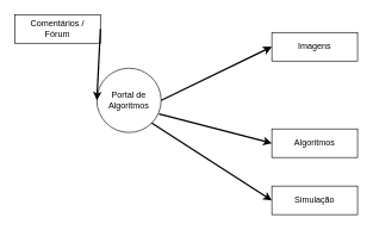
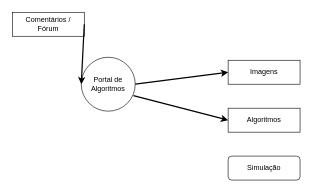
- <mxCell id="5" value="&lt;div&gt;Imagens&lt;/div&gt;" style="rounded=0;whiteSpace=wrap;html=1;" vertex="1" parent="1"><mxGeometry x="380" y="45" width="120" height="40" as="geometry" /></mxCell>
+ <mxCell id="5" value="&lt;div&gt;Imagens&lt;/div&gt;" style="rounded=0;whiteSpace=wrap;html=1;" vertex="1" parent="1"><mxGeometry x="380" y="100" width="120" height="40" as="geometry" /></mxCell>
- <mxCell id="10" value="" style="endArrow=classic;html=1;targetPerimeterSpacing=0;strokeWidth=2;entryX=0;entryY=0.5;entryDx=0;entryDy=0;exitX=1;exitY=1;exitDx=0;exitDy=0;" edge="1" parent="1" source="2" target="7"><mxGeometry width="50" height="50" relative="1" as="geometry"><mxPoint x="320" y="95" as="sourcePoint" /><mxPoint x="400" y="140" as="targetPoint" /></mxGeometry></mxCell>
- <mxCell id="7" value="Simulação" style="rounded=0;whiteSpace=wrap;html=1;" vertex="1" parent="1"><mxGeometry x="380" y="260" width="120" height="40" as="geometry" /></mxCell>
+ <mxCell id="7" value="Simulação" style="whiteSpace=wrap;html=1;rounded=1;" vertex="1" parent="1"><mxGeometry x="380" y="260" width="120" height="40" as="geometry" /></mxCell>
